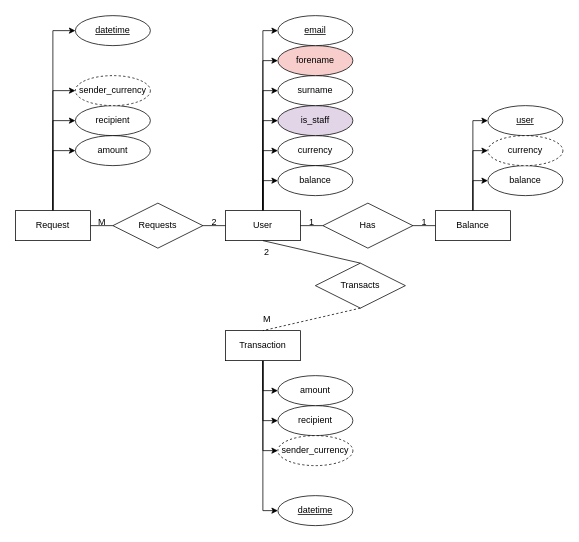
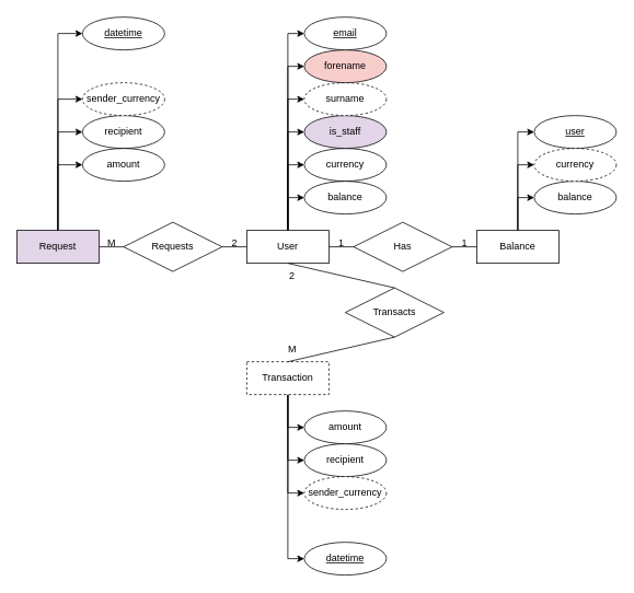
- <mxCell id="11" value="surname" style="ellipse;whiteSpace=wrap;html=1;align=center;" vertex="1" parent="1"><mxGeometry x="370" y="100" width="100" height="40" as="geometry" /></mxCell>
+ <mxCell id="11" value="surname" style="ellipse;whiteSpace=wrap;html=1;align=center;dashed=1;" vertex="1" parent="1"><mxGeometry x="370" y="100" width="100" height="40" as="geometry" /></mxCell>
- <mxCell id="43" value="Request" style="whiteSpace=wrap;html=1;align=center;" vertex="1" parent="1"><mxGeometry x="20" y="280" width="100" height="40" as="geometry" /></mxCell>
+ <mxCell id="43" value="Request" style="whiteSpace=wrap;html=1;align=center;fillColor=#e1d5e7;" vertex="1" parent="1"><mxGeometry x="20" y="280" width="100" height="40" as="geometry" /></mxCell>
- <mxCell id="54" value="" style="endArrow=none;html=1;rounded=0;entryX=0.5;entryY=0;entryDx=0;entryDy=0;exitX=0.5;exitY=1;exitDx=0;exitDy=0;dashed=1;" edge="1" parent="1" source="34" target="25"><mxGeometry relative="1" as="geometry"><mxPoint x="390" y="340" as="sourcePoint" /><mxPoint x="360" y="360" as="targetPoint" /></mxGeometry></mxCell>
+ <mxCell id="54" value="" style="endArrow=none;html=1;rounded=0;entryX=0.5;entryY=0;entryDx=0;entryDy=0;exitX=0.5;exitY=1;exitDx=0;exitDy=0;" edge="1" parent="1" source="34" target="25"><mxGeometry relative="1" as="geometry"><mxPoint x="390" y="340" as="sourcePoint" /><mxPoint x="360" y="360" as="targetPoint" /></mxGeometry></mxCell>
- <mxCell id="25" value="Transaction" style="whiteSpace=wrap;html=1;align=center;" vertex="1" parent="1"><mxGeometry x="300" y="440" width="100" height="40" as="geometry" /></mxCell>
+ <mxCell id="25" value="Transaction" style="whiteSpace=wrap;html=1;align=center;dashed=1;" vertex="1" parent="1"><mxGeometry x="300" y="440" width="100" height="40" as="geometry" /></mxCell>
